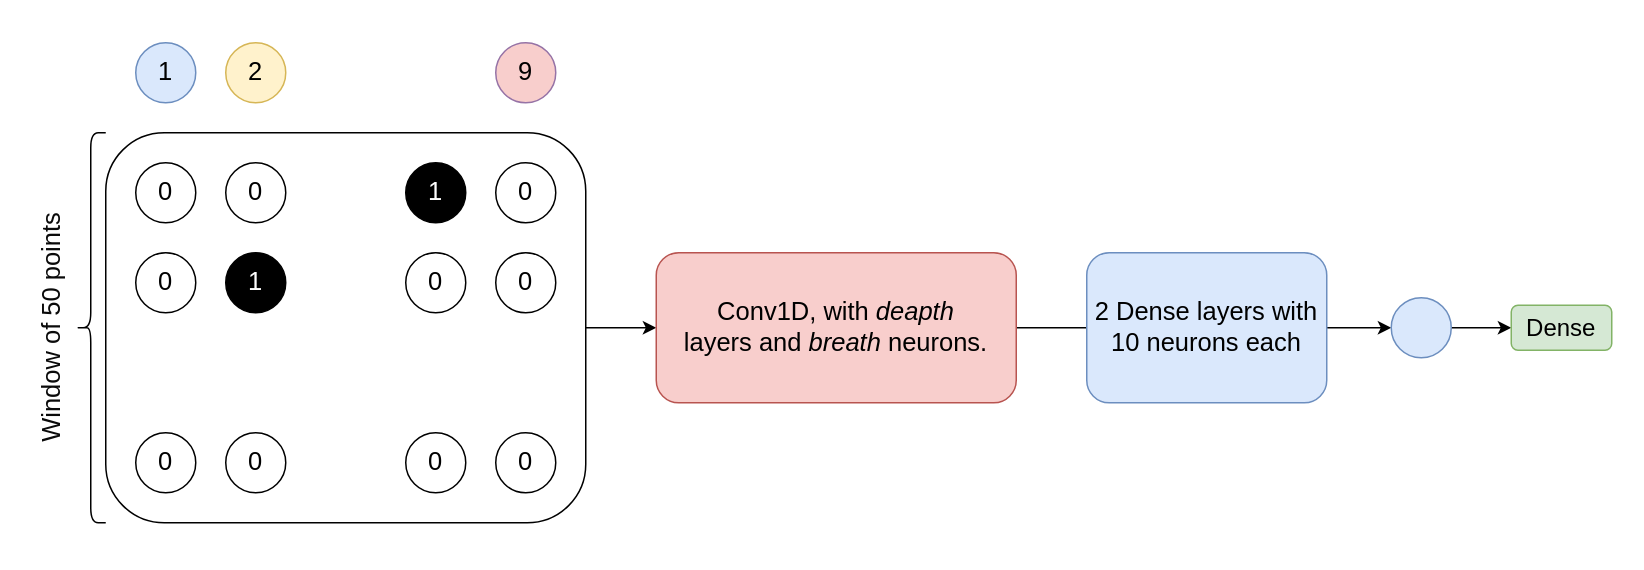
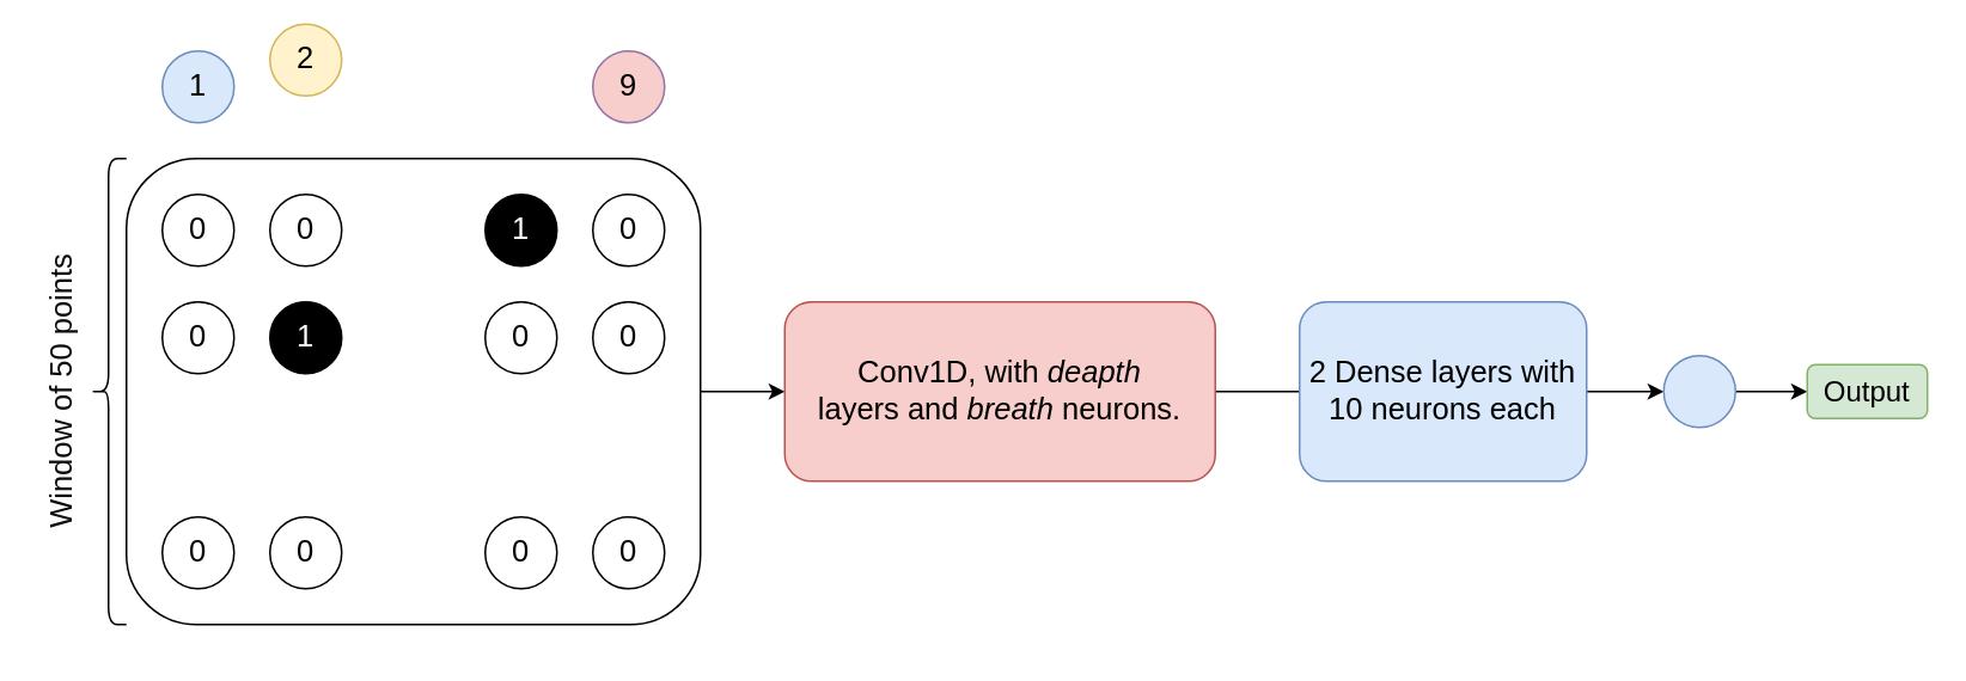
- <mxCell id="5" value="2" style="ellipse;whiteSpace=wrap;html=1;aspect=fixed;fillColor=#fff2cc;strokeColor=#d6b656;fontSize=17;" vertex="1" parent="1"><mxGeometry x="150" y="28" width="40" height="40" as="geometry" /></mxCell>
+ <mxCell id="5" value="2" style="ellipse;whiteSpace=wrap;html=1;aspect=fixed;fillColor=#fff2cc;strokeColor=#d6b656;fontSize=17;" vertex="1" parent="1"><mxGeometry x="150" y="13" width="40" height="40" as="geometry" /></mxCell>
- <mxCell id="32" value="Dense" style="text;html=1;strokeColor=#82b366;fillColor=#d5e8d4;align=center;verticalAlign=middle;whiteSpace=wrap;rounded=1;fontSize=16;labelBackgroundColor=none;labelBorderColor=none;" vertex="1" parent="1"><mxGeometry x="1007" y="203" width="67" height="30" as="geometry" /></mxCell>
+ <mxCell id="32" value="Output" style="text;html=1;strokeColor=#82b366;fillColor=#d5e8d4;align=center;verticalAlign=middle;whiteSpace=wrap;rounded=1;fontSize=16;labelBackgroundColor=none;labelBorderColor=none;" vertex="1" parent="1"><mxGeometry x="1007" y="203" width="67" height="30" as="geometry" /></mxCell>
